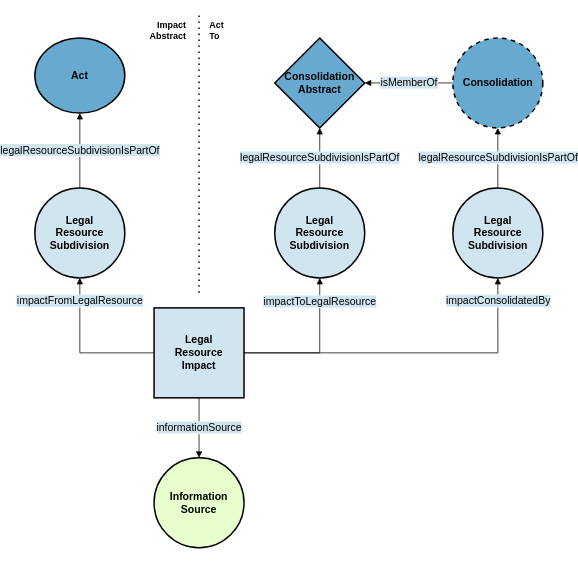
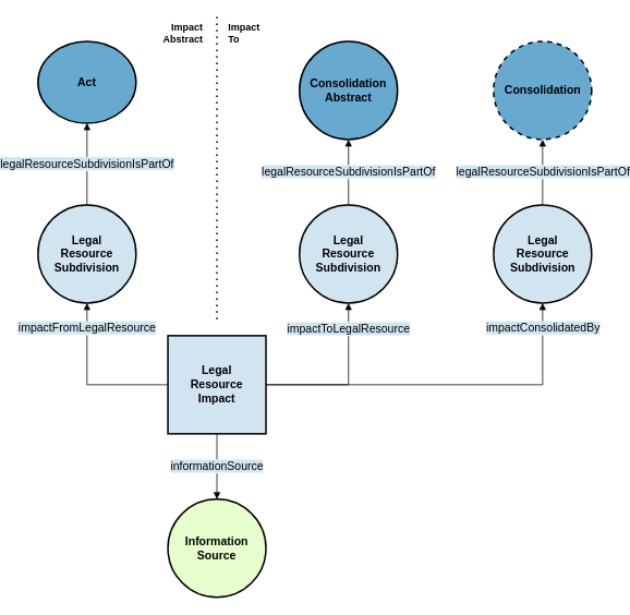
- <mxCell id="20" value="&lt;b&gt;Act &lt;br&gt;To&lt;/b&gt;" style="text;strokeColor=none;align=left;fillColor=none;html=1;verticalAlign=middle;whiteSpace=wrap;rounded=0;" vertex="1" parent="1"><mxGeometry x="251" y="20" width="60" height="40" as="geometry" /></mxCell>
+ <mxCell id="20" value="&lt;b&gt;Impact &lt;br&gt;To&lt;/b&gt;" style="text;strokeColor=none;align=left;fillColor=none;html=1;verticalAlign=middle;whiteSpace=wrap;rounded=0;" vertex="1" parent="1"><mxGeometry x="251" y="20" width="60" height="40" as="geometry" /></mxCell>
- <mxCell id="5" value="&lt;b&gt;Consolidation&lt;br&gt;Abstract&lt;br&gt;&lt;/b&gt;" style="rhombus;whiteSpace=wrap;html=1;shadow=0;glass=0;comic=0;strokeColor=#000000;strokeWidth=2;fillColor=#67A9CF;gradientColor=none;fontSize=14;fontColor=#000000;align=center;" parent="1" vertex="1"><mxGeometry x="340" y="50" width="120" height="120" as="geometry" /></mxCell>
+ <mxCell id="5" value="&lt;b&gt;Consolidation&lt;br&gt;Abstract&lt;br&gt;&lt;/b&gt;" style="ellipse;whiteSpace=wrap;html=1;rounded=0;shadow=0;glass=0;comic=0;strokeColor=#000000;strokeWidth=2;fillColor=#67A9CF;gradientColor=none;fontSize=14;fontColor=#000000;align=center;" parent="1" vertex="1"><mxGeometry x="340" y="50" width="120" height="120" as="geometry" /></mxCell>
- <mxCell id="17" value="&lt;span style=&quot;background-color: rgb(209, 229, 240);&quot;&gt;isMemberOf&lt;/span&gt;" style="endArrow=block;html=1;strokeColor=#000000;fontSize=14;fontColor=#000000;endFill=1;entryX=1;entryY=0.5;entryDx=0;entryDy=0;exitX=0;exitY=0.5;exitDx=0;exitDy=0;" edge="1" parent="1" source="13" target="5"><mxGeometry width="50" height="50" relative="1" as="geometry"><mxPoint x="790" y="220" as="sourcePoint" /><mxPoint x="1087.57" y="120" as="targetPoint" /><Array as="points" /></mxGeometry></mxCell>
